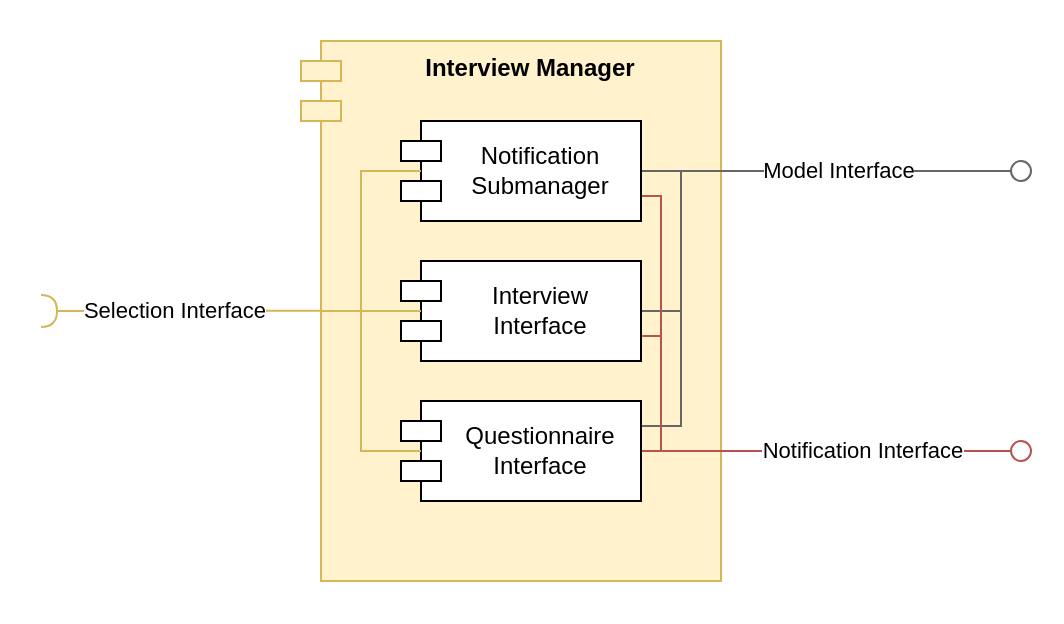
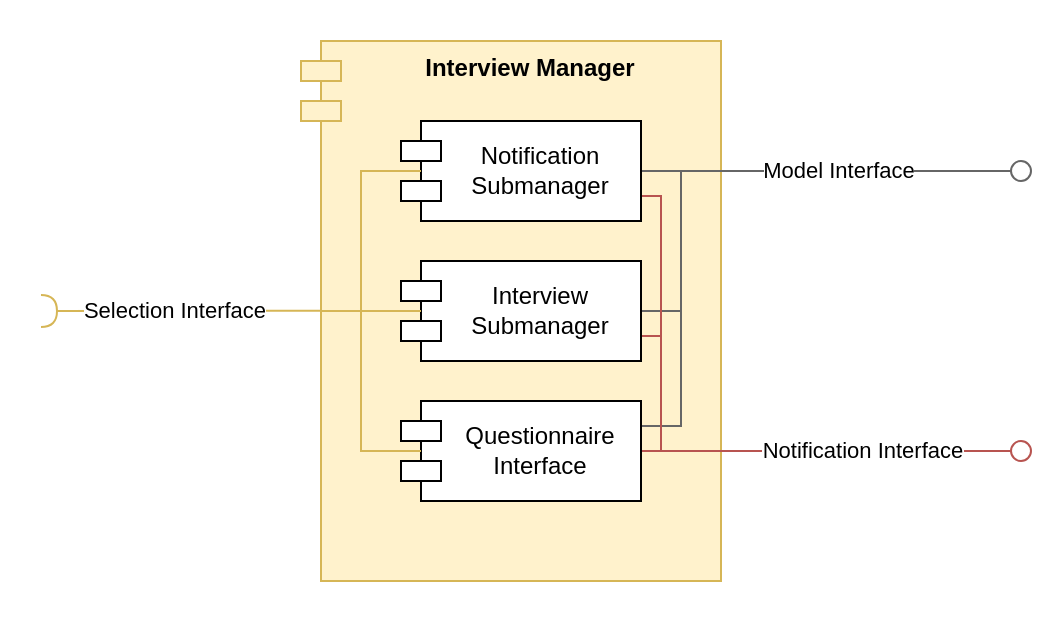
- <mxCell id="10" value="Interview&lt;div&gt;Interface&lt;/div&gt;" style="shape=module;align=left;spacingLeft=20;align=center;verticalAlign=middle;whiteSpace=wrap;html=1;" vertex="1" parent="1"><mxGeometry x="200" y="130" width="120" height="50" as="geometry" /></mxCell>
+ <mxCell id="10" value="Interview&lt;div&gt;Submanager&lt;/div&gt;" style="shape=module;align=left;spacingLeft=20;align=center;verticalAlign=middle;whiteSpace=wrap;html=1;" vertex="1" parent="1"><mxGeometry x="200" y="130" width="120" height="50" as="geometry" /></mxCell>
